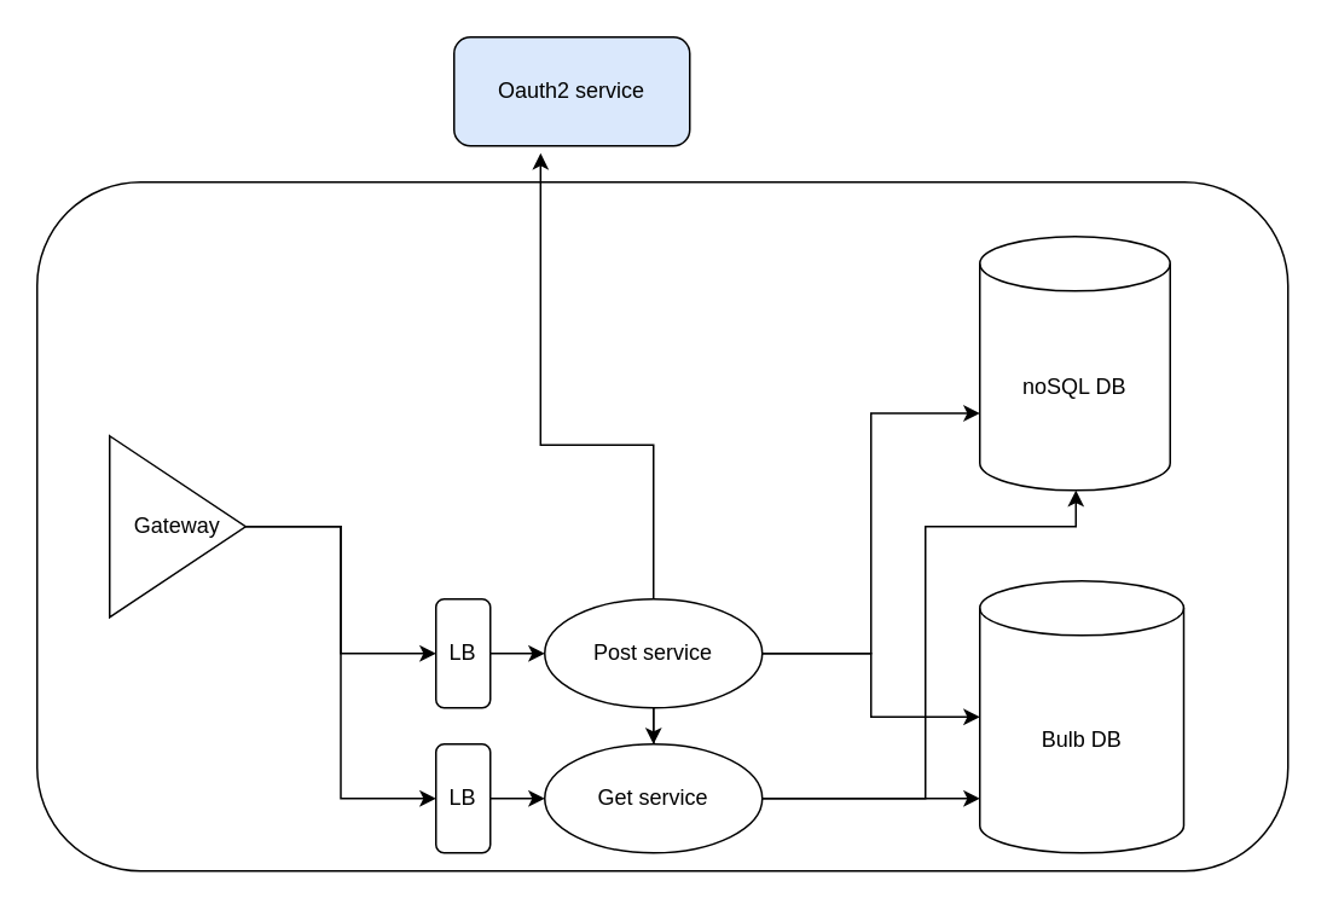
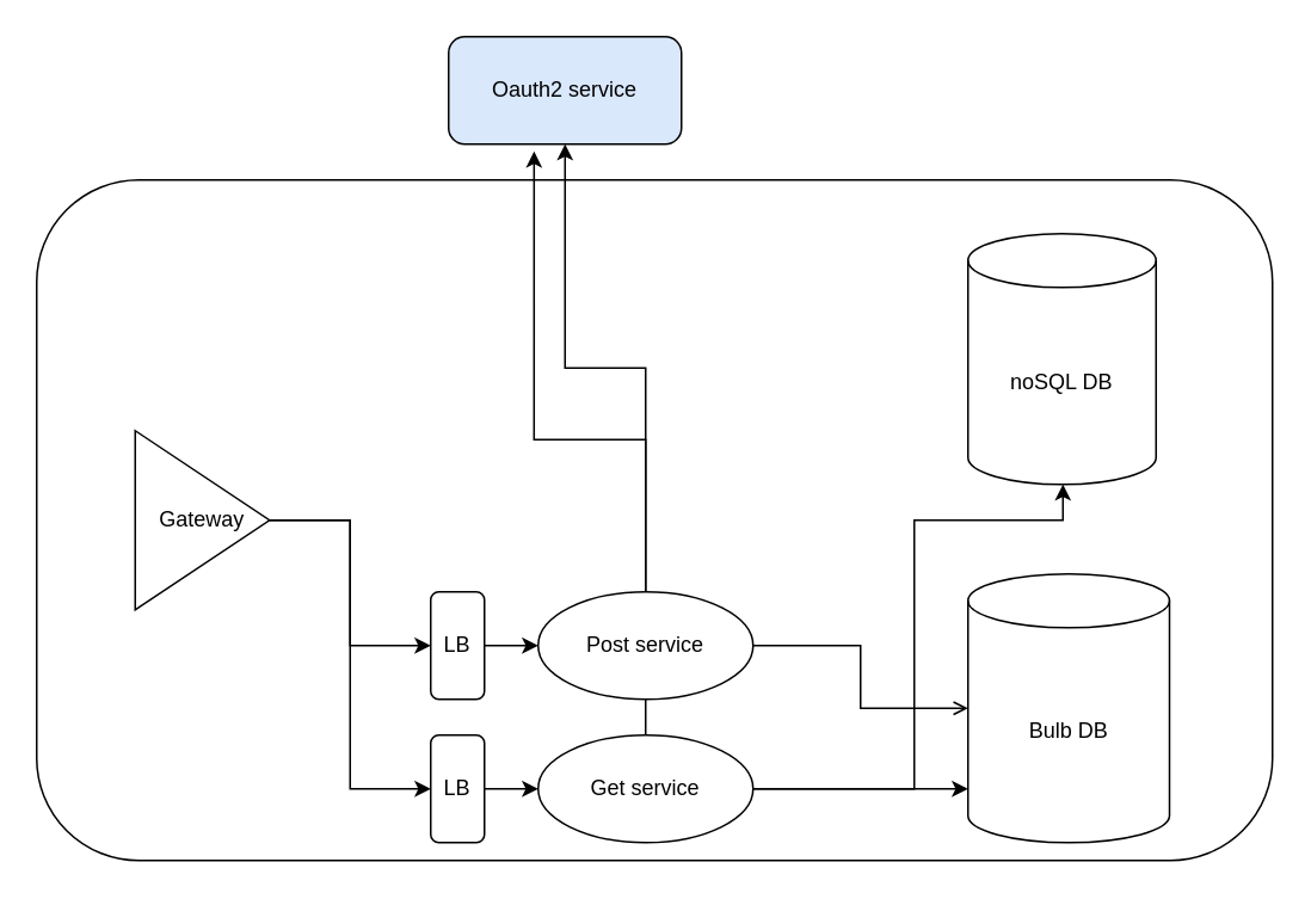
- <mxCell id="17" style="edgeStyle=orthogonalEdgeStyle;rounded=0;orthogonalLoop=1;jettySize=auto;html=1;entryX=0;entryY=0;entryDx=0;entryDy=97.5;entryPerimeter=0;" parent="1" source="20" target="15" edge="1"><mxGeometry relative="1" as="geometry" /></mxCell>
- <mxCell id="5" value="Gateway" style="triangle;whiteSpace=wrap;html=1;" parent="1" vertex="1"><mxGeometry x="60" y="240" width="75" height="100" as="geometry" /></mxCell>
+ <mxCell id="5" value="Gateway" style="triangle;whiteSpace=wrap;html=1;" parent="1" vertex="1"><mxGeometry x="75" y="240" width="75" height="100" as="geometry" /></mxCell>
- <mxCell id="16" style="edgeStyle=orthogonalEdgeStyle;rounded=0;orthogonalLoop=1;jettySize=auto;html=1;entryX=0;entryY=0.5;entryDx=0;entryDy=0;entryPerimeter=0;" parent="1" source="20" target="14" edge="1"><mxGeometry relative="1" as="geometry" /></mxCell>
+ <mxCell id="16" style="edgeStyle=orthogonalEdgeStyle;rounded=0;orthogonalLoop=1;jettySize=auto;html=1;entryX=0;entryY=0.5;entryDx=0;entryDy=0;entryPerimeter=0;endArrow=open;" parent="1" source="20" target="14" edge="1"><mxGeometry relative="1" as="geometry" /></mxCell>
- <mxCell id="7" style="edgeStyle=orthogonalEdgeStyle;rounded=0;orthogonalLoop=1;jettySize=auto;html=1;" parent="1" source="20" target="11" edge="1"><mxGeometry relative="1" as="geometry" /></mxCell>
+ <mxCell id="7" style="edgeStyle=orthogonalEdgeStyle;rounded=0;orthogonalLoop=1;jettySize=auto;html=1;" parent="1" source="20" target="6" edge="1"><mxGeometry relative="1" as="geometry" /></mxCell>
